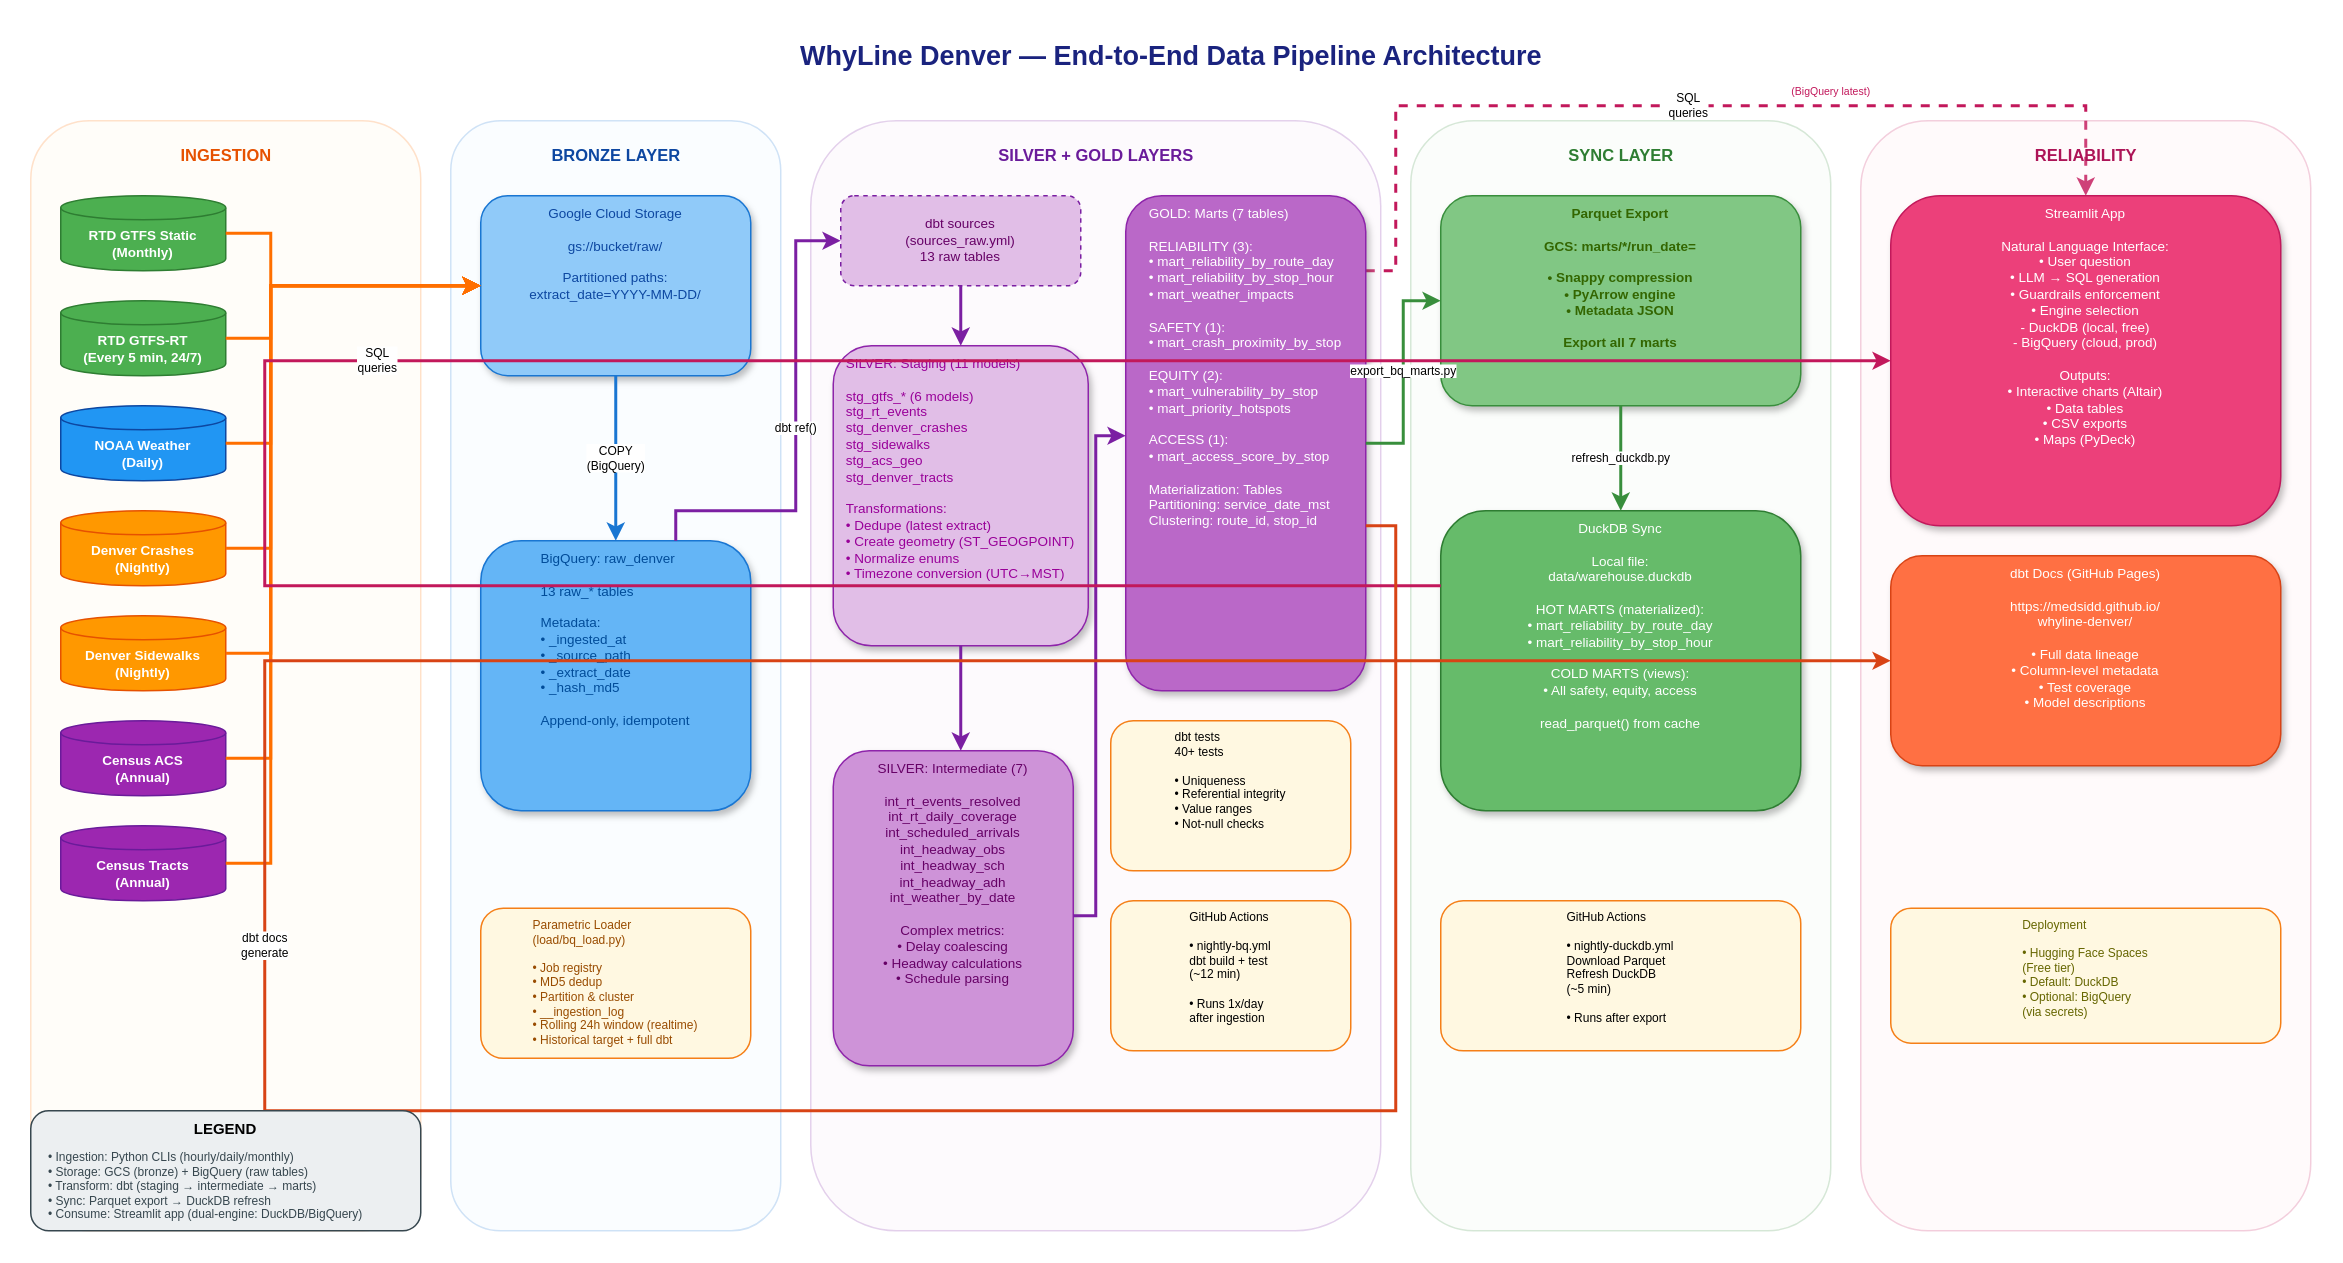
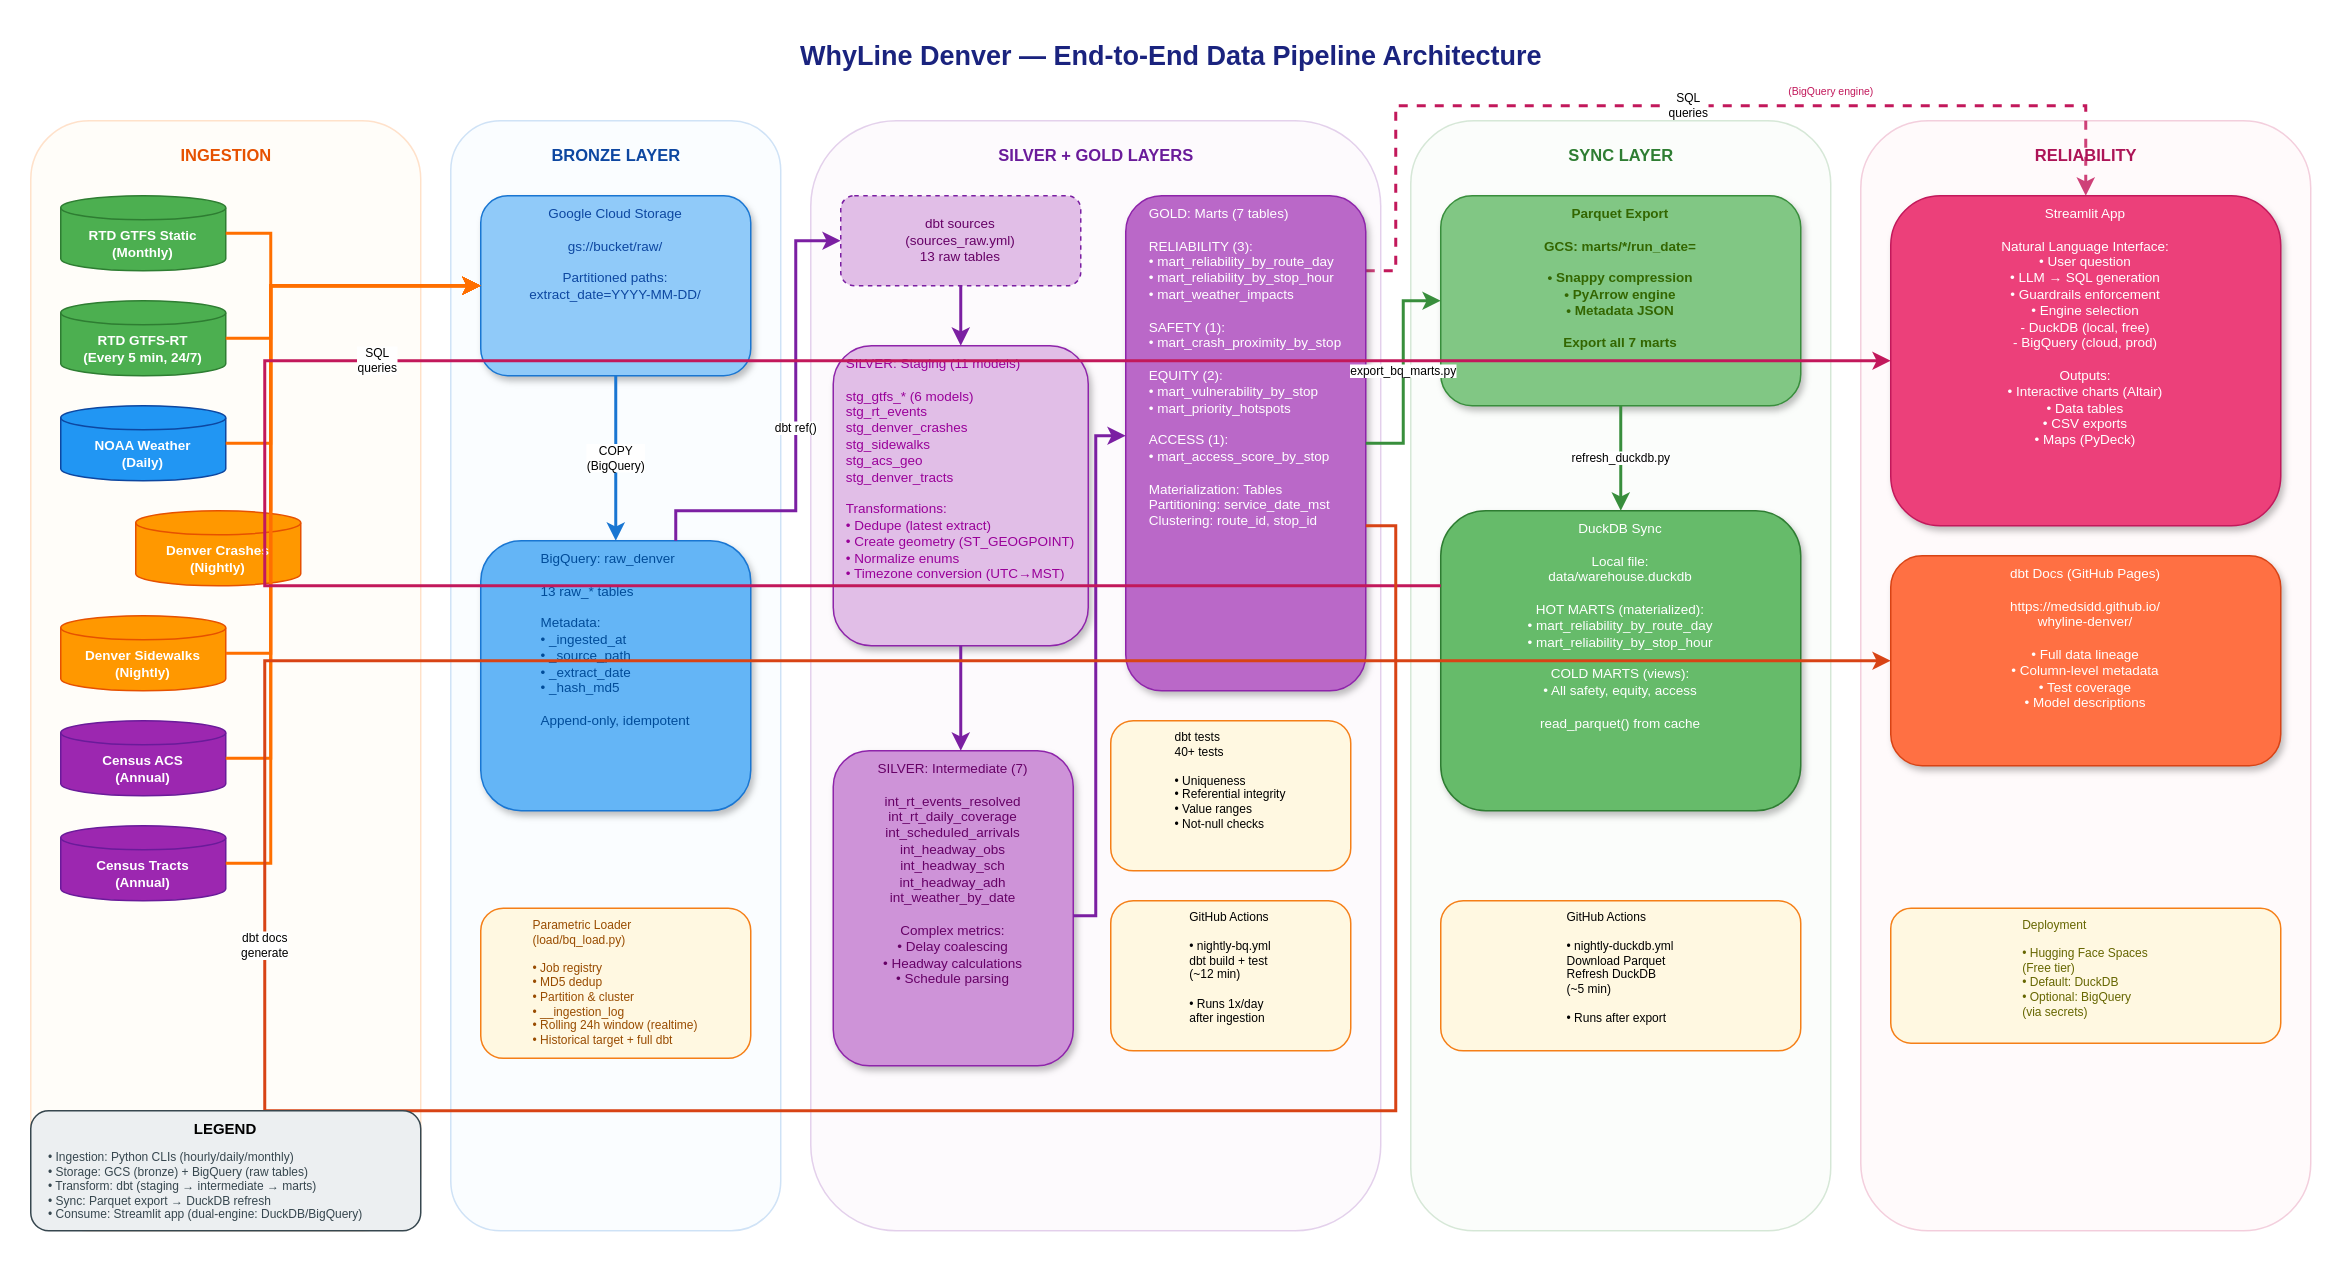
- <mxCell id="54" value="(BigQuery latest)" style="text;html=1;strokeColor=none;fillColor=none;align=center;fontSize=7;fontColor=#c2185b;" parent="1" vertex="1"><mxGeometry x="1190" y="50" width="60" height="20" as="geometry" /></mxCell>
+ <mxCell id="54" value="(BigQuery engine)" style="text;html=1;strokeColor=none;fillColor=none;align=center;fontSize=7;fontColor=#c2185b;" parent="1" vertex="1"><mxGeometry x="1190" y="50" width="60" height="20" as="geometry" /></mxCell>
- <mxCell id="17" value="Denver Crashes&#10;(Nightly)" style="shape=cylinder3;whiteSpace=wrap;html=1;boundedLbl=1;size=8;fillColor=#ff9800;strokeColor=#e65100;fontColor=#ffffff;fontSize=9;fontStyle=1;" parent="1" vertex="1"><mxGeometry x="40" y="340" width="110" height="50" as="geometry" /></mxCell>
+ <mxCell id="17" value="Denver Crashes&#10;(Nightly)" style="shape=cylinder3;whiteSpace=wrap;html=1;boundedLbl=1;size=8;fillColor=#ff9800;strokeColor=#e65100;fontColor=#ffffff;fontSize=9;fontStyle=1;" parent="1" vertex="1"><mxGeometry x="90" y="340" width="110" height="50" as="geometry" /></mxCell>
